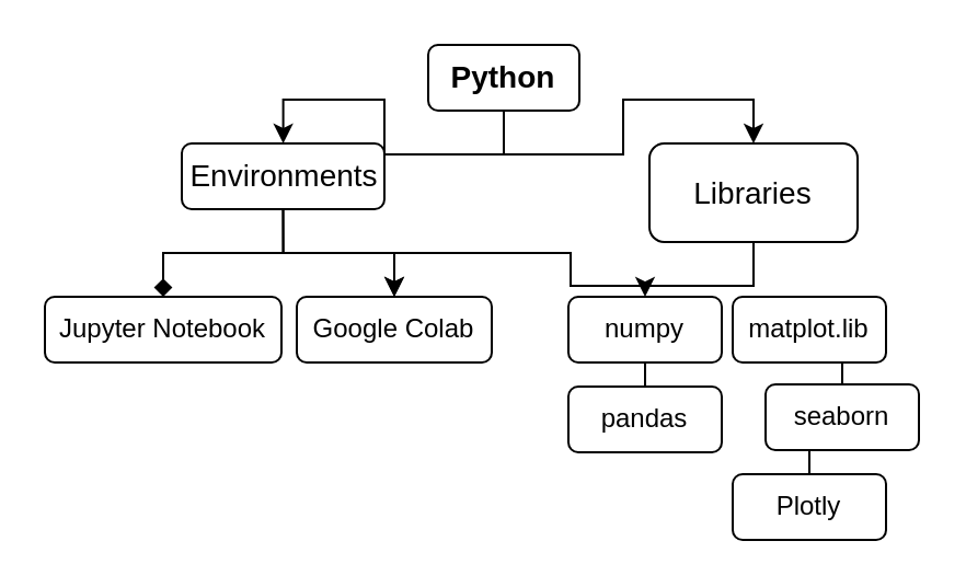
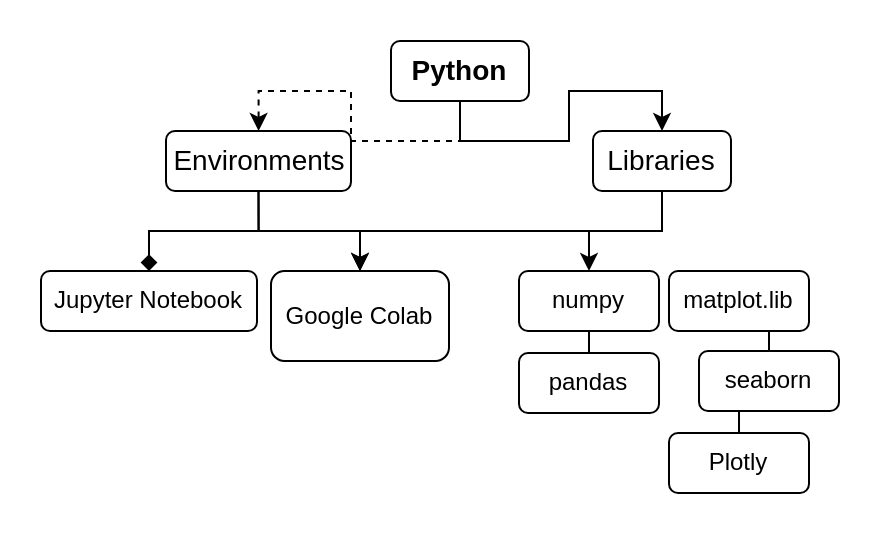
- <mxCell id="18" style="edgeStyle=orthogonalEdgeStyle;rounded=0;orthogonalLoop=1;jettySize=auto;html=1;exitX=0.5;exitY=1;exitDx=0;exitDy=0;" edge="1" parent="1" source="20" target="14"><mxGeometry relative="1" as="geometry" /></mxCell>
+ <mxCell id="18" style="edgeStyle=orthogonalEdgeStyle;rounded=0;orthogonalLoop=1;jettySize=auto;html=1;exitX=0.5;exitY=1;exitDx=0;exitDy=0;dashed=1;" edge="1" parent="1" source="20" target="14"><mxGeometry relative="1" as="geometry" /></mxCell>
- <mxCell id="17" value="&lt;font style=&quot;font-size: 14px;&quot;&gt;Libraries&lt;/font&gt;" style="rounded=1;whiteSpace=wrap;html=1;" vertex="1" parent="1"><mxGeometry x="296" y="65" width="95" height="45" as="geometry" /></mxCell>
+ <mxCell id="17" value="&lt;font style=&quot;font-size: 14px;&quot;&gt;Libraries&lt;/font&gt;" style="rounded=1;whiteSpace=wrap;html=1;" vertex="1" parent="1"><mxGeometry x="296" y="65" width="69" height="30" as="geometry" /></mxCell>
- <mxCell id="3" value="Google Colab" style="rounded=1;whiteSpace=wrap;html=1;" vertex="1" parent="1"><mxGeometry x="135" y="135" width="89" height="30" as="geometry" /></mxCell>
+ <mxCell id="3" value="Google Colab" style="rounded=1;whiteSpace=wrap;html=1;" vertex="1" parent="1"><mxGeometry x="135" y="135" width="89" height="45" as="geometry" /></mxCell>
